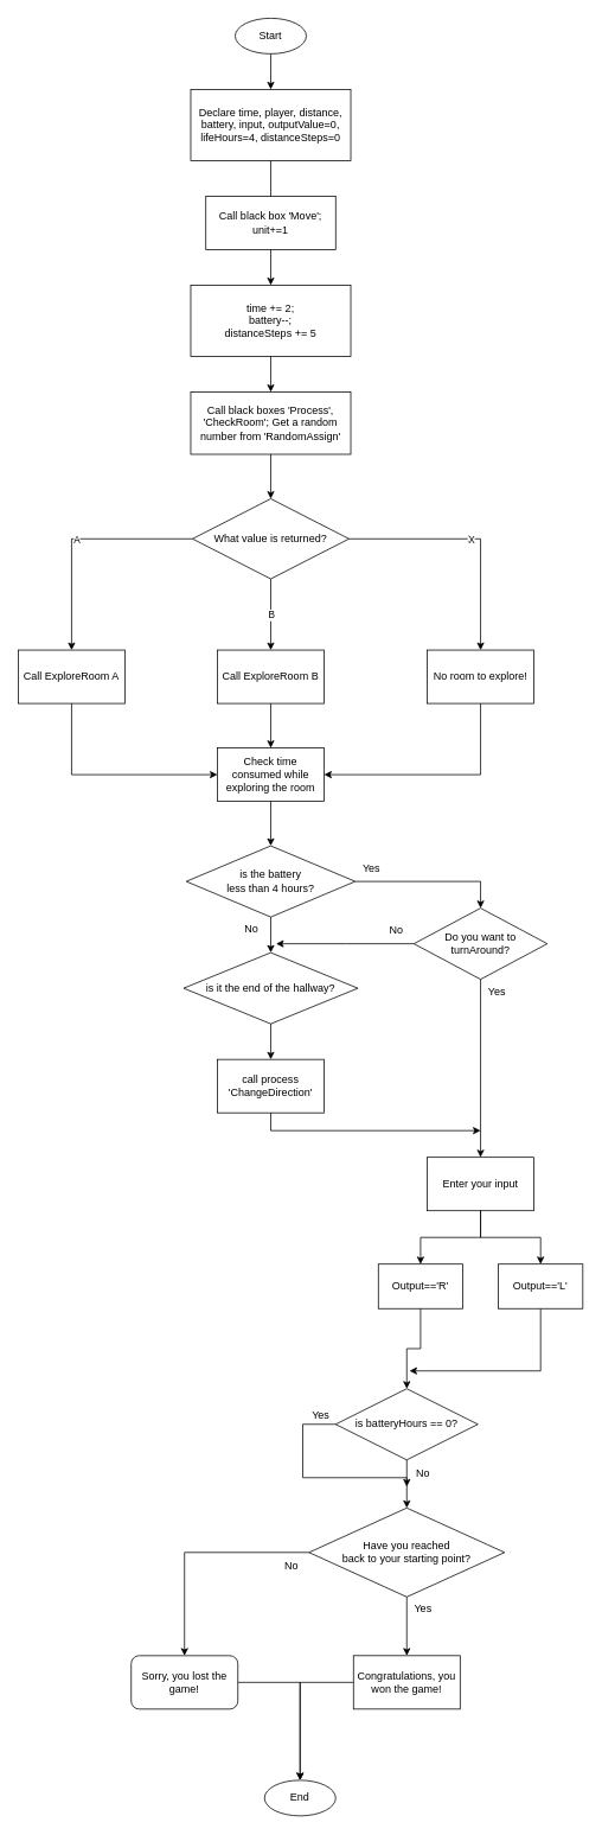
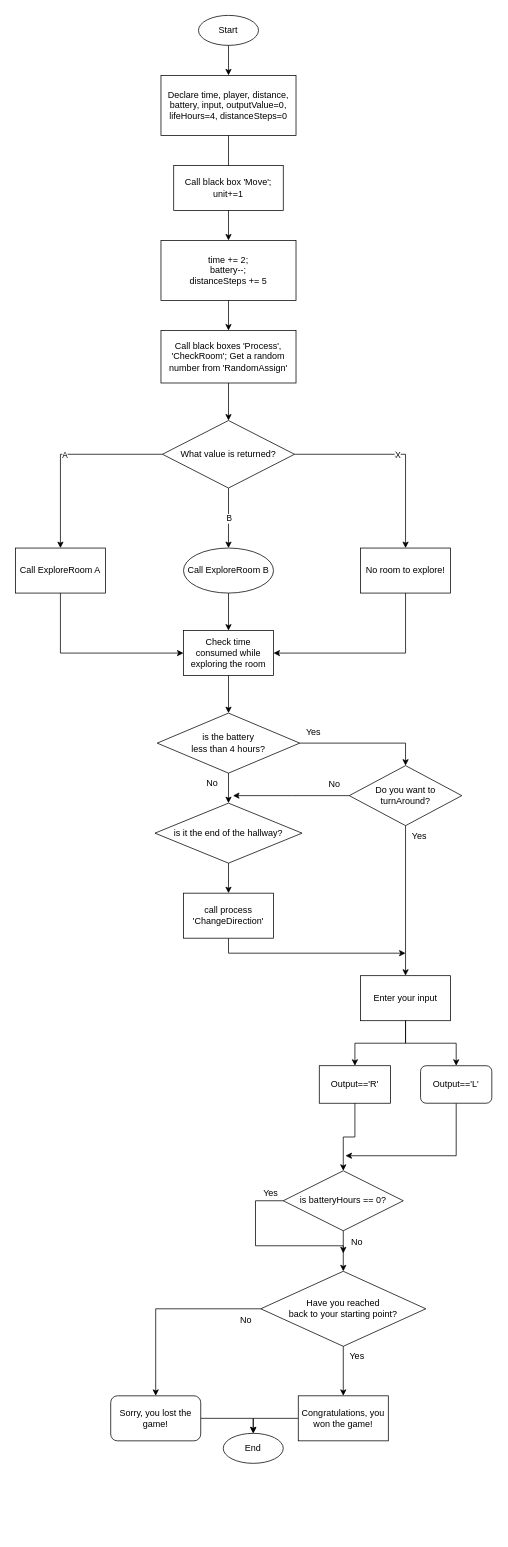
- <mxCell id="12" value="Call ExploreRoom B" style="rounded=0;whiteSpace=wrap;html=1;" vertex="1" parent="2"><mxGeometry x="224" y="710" width="120" height="60" as="geometry" /></mxCell>
+ <mxCell id="12" value="Call ExploreRoom B" style="ellipse;whiteSpace=wrap;html=1;" vertex="1" parent="2"><mxGeometry x="224" y="710" width="120" height="60" as="geometry" /></mxCell>
- <mxCell id="45" value="Output=='L'" style="rounded=0;whiteSpace=wrap;html=1;" vertex="1" parent="2"><mxGeometry x="540" y="1400" width="95" height="50" as="geometry" /></mxCell>
+ <mxCell id="45" value="Output=='L'" style="whiteSpace=wrap;html=1;rounded=1;" vertex="1" parent="2"><mxGeometry x="540" y="1400" width="95" height="50" as="geometry" /></mxCell>
- <mxCell id="4" value="End" style="ellipse;whiteSpace=wrap;html=1;" vertex="1" parent="2"><mxGeometry x="277" y="1980" width="80" height="40" as="geometry" /></mxCell>
+ <mxCell id="4" value="End" style="ellipse;whiteSpace=wrap;html=1;" vertex="1" parent="2"><mxGeometry x="277" y="1890" width="80" height="40" as="geometry" /></mxCell>
